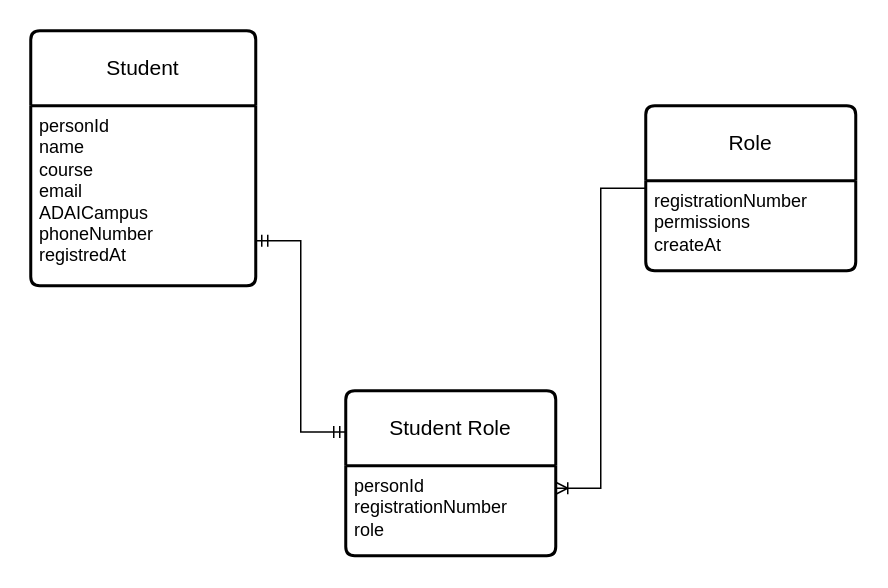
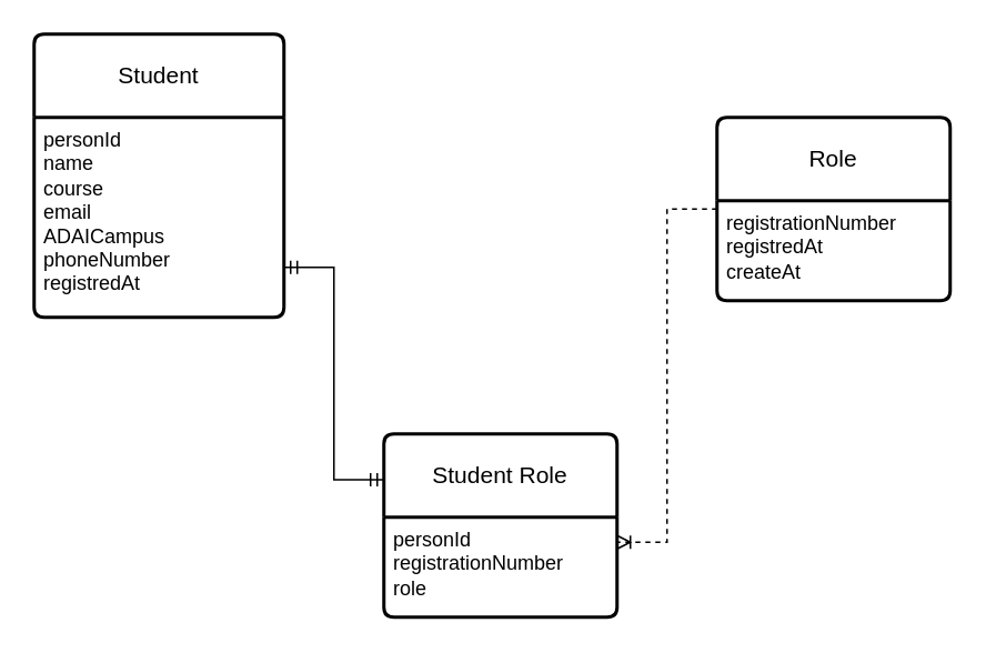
- <mxCell id="5" value="registrationNumber&lt;div&gt;permissions&lt;/div&gt;&lt;div&gt;createAt&lt;/div&gt;" style="align=left;strokeColor=none;fillColor=none;spacingLeft=4;spacingRight=4;fontSize=12;verticalAlign=top;resizable=0;rotatable=0;part=1;html=1;whiteSpace=wrap;" vertex="1" parent="4"><mxGeometry y="50" width="140" height="60" as="geometry" /></mxCell>
+ <mxCell id="5" value="registrationNumber&lt;div&gt;registredAt&lt;/div&gt;&lt;div&gt;createAt&lt;/div&gt;" style="align=left;strokeColor=none;fillColor=none;spacingLeft=4;spacingRight=4;fontSize=12;verticalAlign=top;resizable=0;rotatable=0;part=1;html=1;whiteSpace=wrap;" vertex="1" parent="4"><mxGeometry y="50" width="140" height="60" as="geometry" /></mxCell>
- <mxCell id="9" value="" style="edgeStyle=entityRelationEdgeStyle;fontSize=12;html=1;endArrow=ERoneToMany;rounded=0;exitX=0;exitY=0.5;exitDx=0;exitDy=0;entryX=1;entryY=0.25;entryDx=0;entryDy=0;" edge="1" parent="1" source="4" target="8"><mxGeometry width="100" height="100" relative="1" as="geometry"><mxPoint x="190" y="290" as="sourcePoint" /><mxPoint x="430" y="120" as="targetPoint" /></mxGeometry></mxCell>
+ <mxCell id="9" value="" style="edgeStyle=entityRelationEdgeStyle;fontSize=12;html=1;endArrow=ERoneToMany;rounded=0;exitX=0;exitY=0.5;exitDx=0;exitDy=0;entryX=1;entryY=0.25;entryDx=0;entryDy=0;dashed=1;" edge="1" parent="1" source="4" target="8"><mxGeometry width="100" height="100" relative="1" as="geometry"><mxPoint x="190" y="290" as="sourcePoint" /><mxPoint x="430" y="120" as="targetPoint" /></mxGeometry></mxCell>
